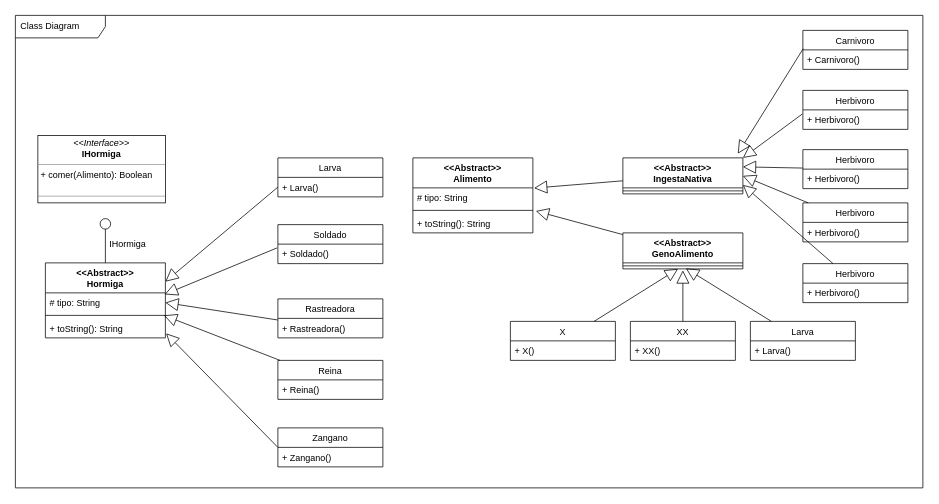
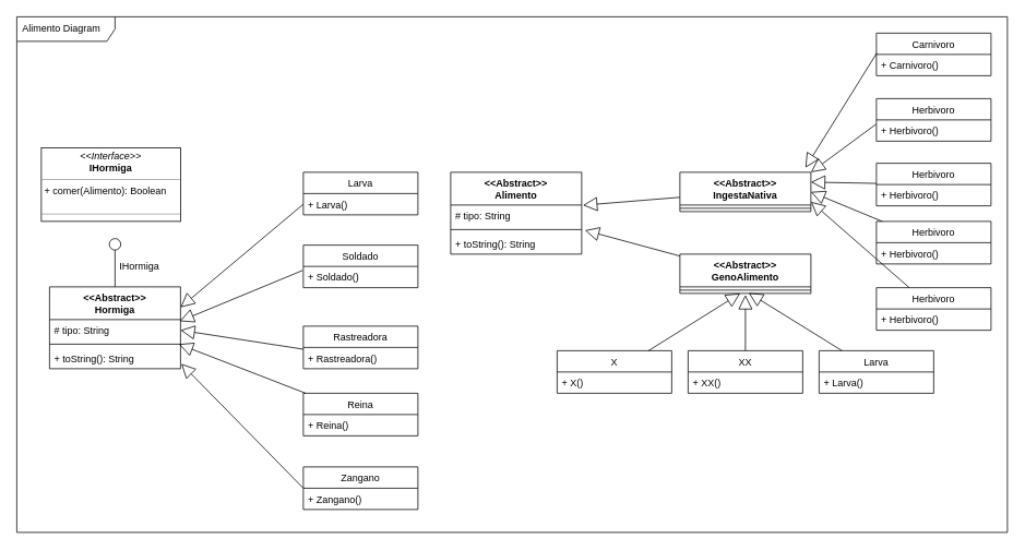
- <mxCell id="58" value="Class Diagram" style="shape=umlFrame;whiteSpace=wrap;html=1;width=120;height=30;boundedLbl=1;verticalAlign=middle;align=left;spacingLeft=5;" vertex="1" parent="1"><mxGeometry x="20" y="20" width="1210" height="630" as="geometry" /></mxCell>
+ <mxCell id="58" value="Alimento Diagram" style="shape=umlFrame;whiteSpace=wrap;html=1;width=120;height=30;boundedLbl=1;verticalAlign=middle;align=left;spacingLeft=5;" vertex="1" parent="1"><mxGeometry x="20" y="20" width="1210" height="630" as="geometry" /></mxCell>
